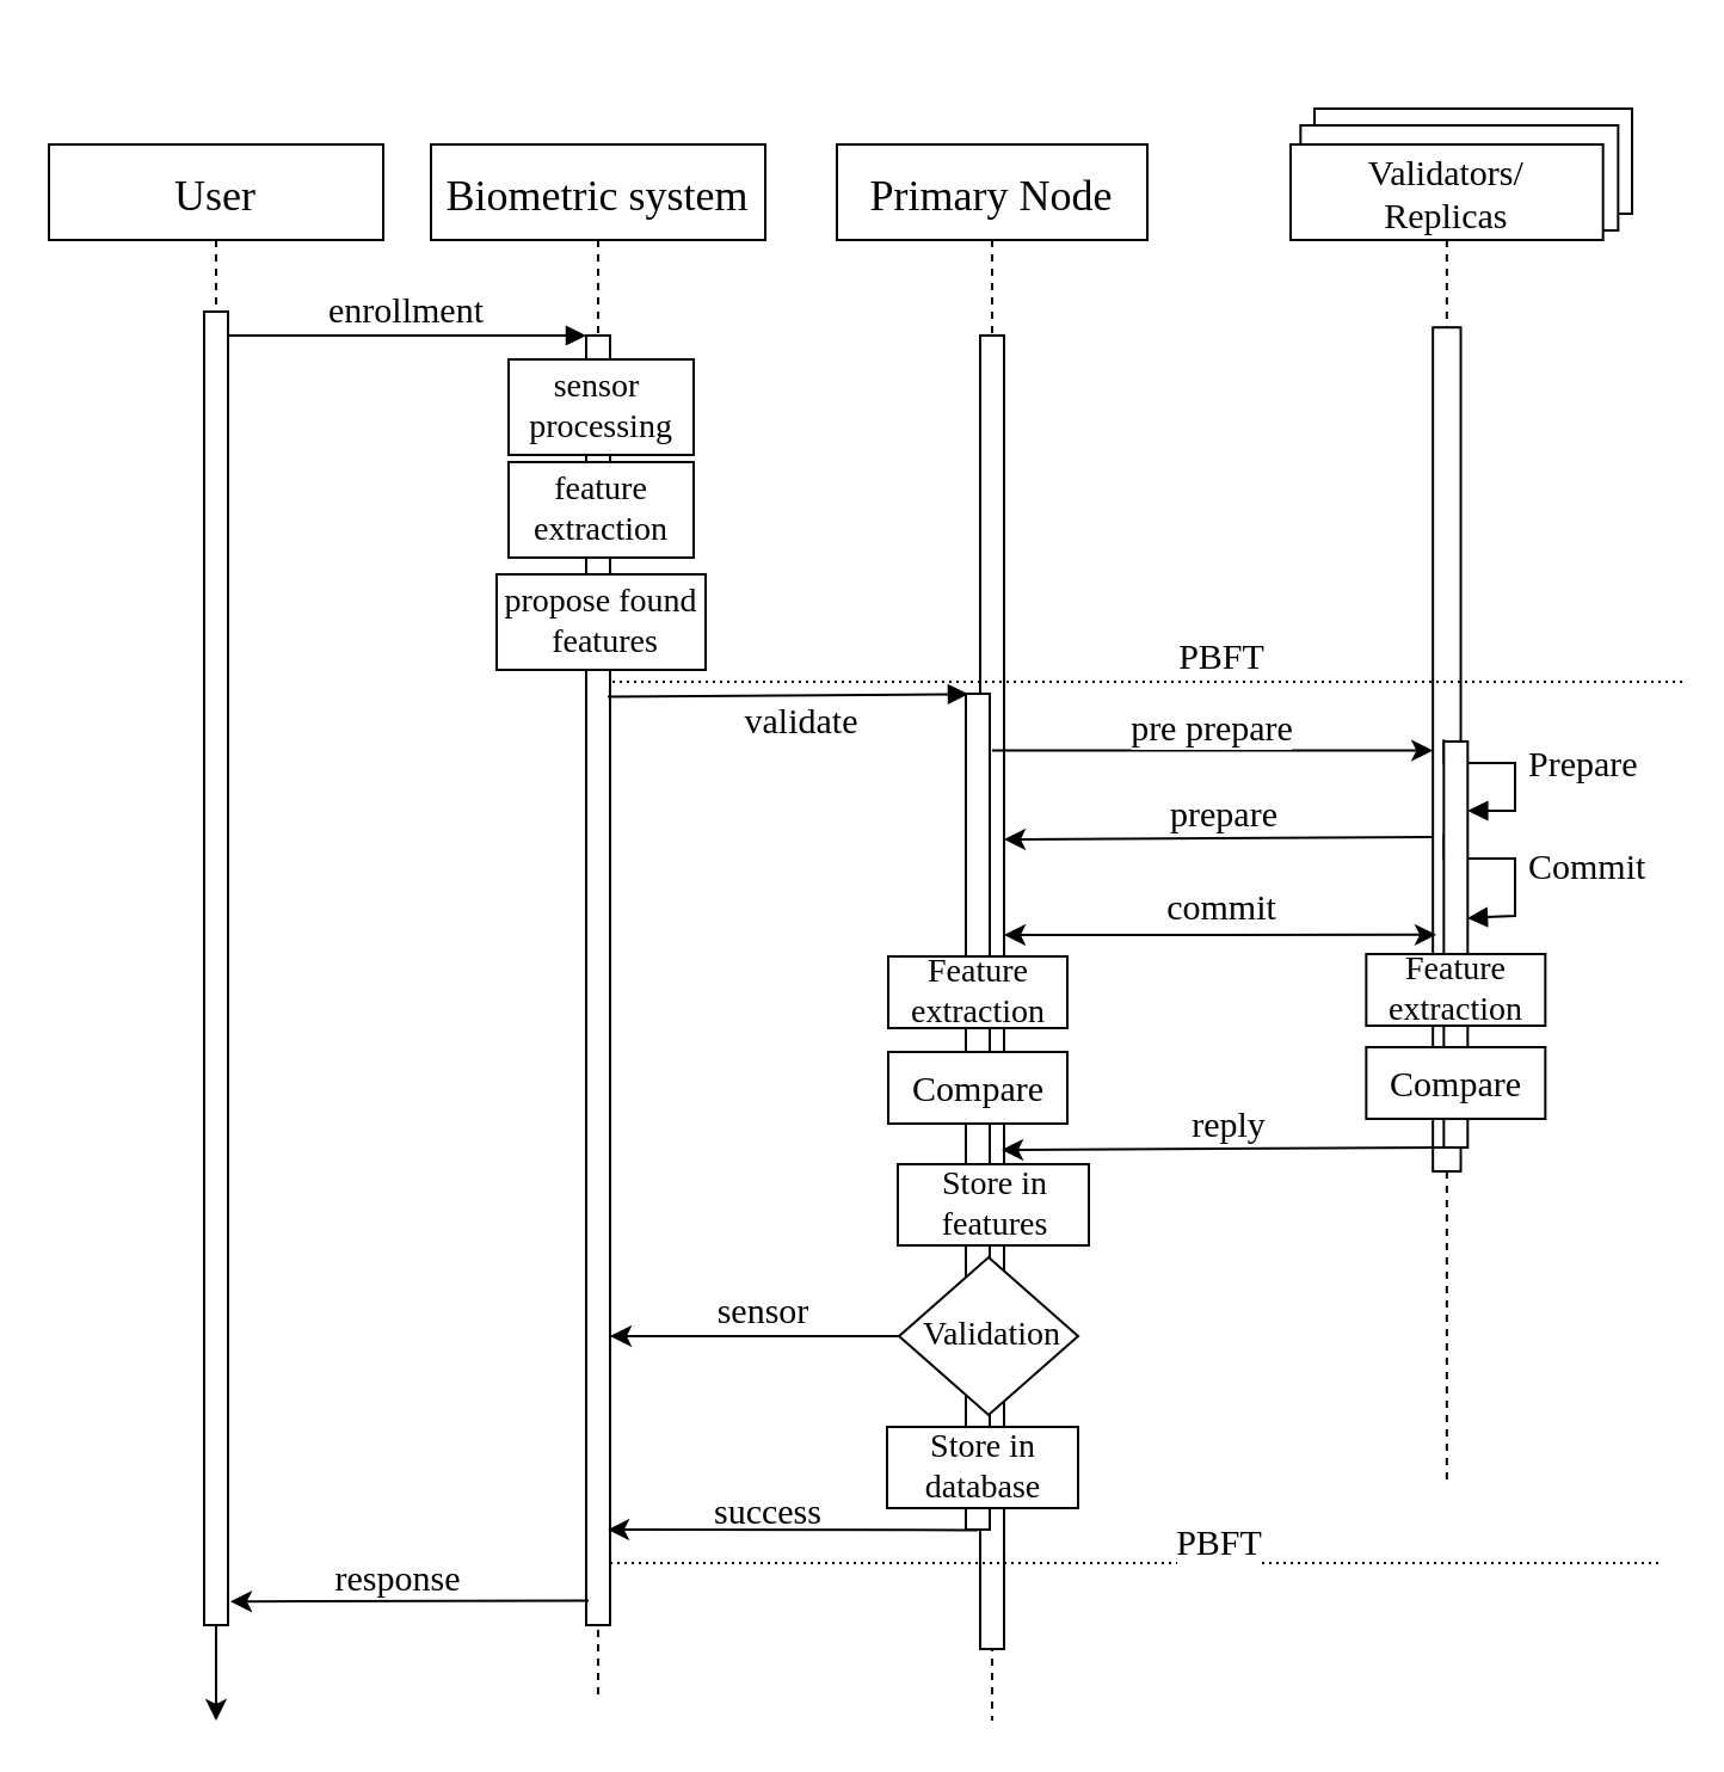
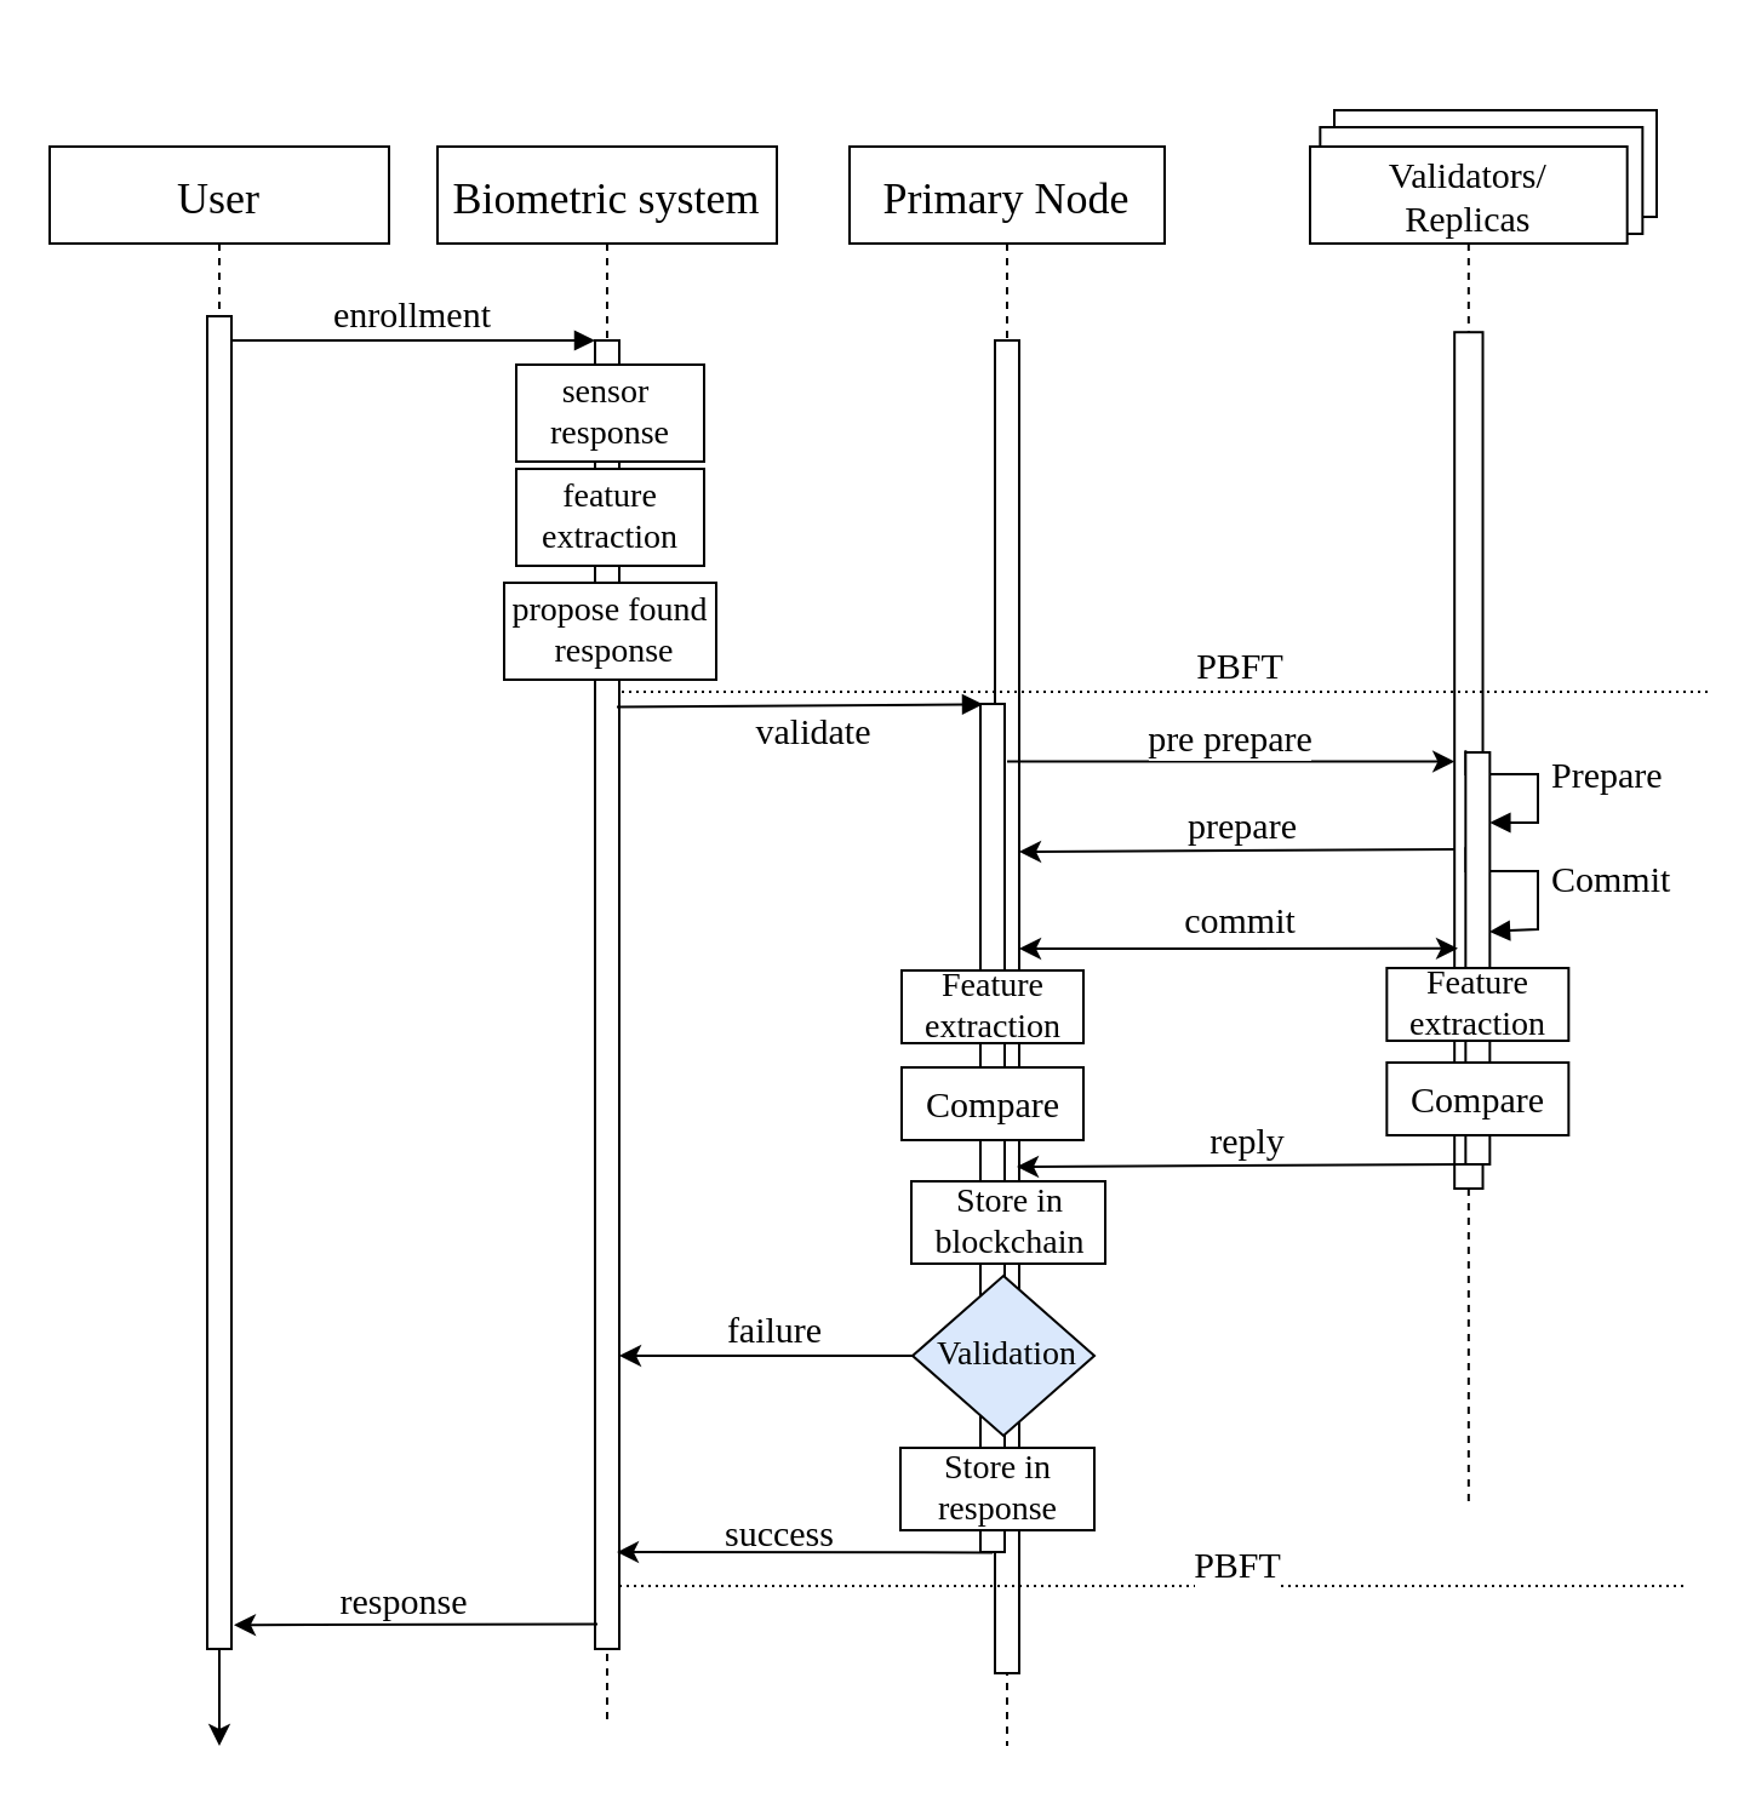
- <mxCell id="7" value="sensor&amp;nbsp;&lt;br style=&quot;font-size: 14px;&quot;&gt;processing" style="html=1;fontFamily=Times New Roman;fontSize=14;" parent="5" vertex="1"><mxGeometry x="32.5" y="90" width="77.5" height="40" as="geometry" /></mxCell>
+ <mxCell id="7" value="sensor&amp;nbsp;&lt;br style=&quot;font-size: 14px;&quot;&gt;response" style="html=1;fontFamily=Times New Roman;fontSize=14;" parent="5" vertex="1"><mxGeometry x="32.5" y="90" width="77.5" height="40" as="geometry" /></mxCell>
- <mxCell id="9" value="propose&amp;nbsp;found&lt;br style=&quot;font-size: 14px;&quot;&gt;&amp;nbsp;features" style="html=1;fontFamily=Times New Roman;fontSize=14;" parent="5" vertex="1"><mxGeometry x="27.5" y="180" width="87.5" height="40" as="geometry" /></mxCell>
+ <mxCell id="9" value="propose&amp;nbsp;found&lt;br style=&quot;font-size: 14px;&quot;&gt;&amp;nbsp;response" style="html=1;fontFamily=Times New Roman;fontSize=14;" parent="5" vertex="1"><mxGeometry x="27.5" y="180" width="87.5" height="40" as="geometry" /></mxCell>
- <mxCell id="32" value="Store in&lt;br&gt;features" style="html=1;fontFamily=Times New Roman;fontSize=14;" vertex="1" parent="23"><mxGeometry x="25.5" y="427" width="80" height="34" as="geometry" /></mxCell>
+ <mxCell id="32" value="Store in&lt;br&gt;blockchain" style="html=1;fontFamily=Times New Roman;fontSize=14;" vertex="1" parent="23"><mxGeometry x="25.5" y="427" width="80" height="34" as="geometry" /></mxCell>
- <mxCell id="44" value="sensor" style="text;html=1;align=center;verticalAlign=middle;resizable=0;points=[];autosize=1;strokeColor=none;fillColor=none;fontSize=15;fontFamily=Times New Roman;" vertex="1" parent="1"><mxGeometry x="289" y="533" width="60" height="30" as="geometry" /></mxCell>
+ <mxCell id="44" value="failure" style="text;html=1;align=center;verticalAlign=middle;resizable=0;points=[];autosize=1;strokeColor=none;fillColor=none;fontSize=15;fontFamily=Times New Roman;" vertex="1" parent="1"><mxGeometry x="289" y="533" width="60" height="30" as="geometry" /></mxCell>
- <mxCell id="31" value="&amp;nbsp;Validation" style="rhombus;whiteSpace=wrap;html=1;fontFamily=Times New Roman;fontSize=14;" parent="23" vertex="1"><mxGeometry x="26" y="466" width="75" height="66" as="geometry" /></mxCell>
+ <mxCell id="31" value="&amp;nbsp;Validation" style="rhombus;whiteSpace=wrap;html=1;fontFamily=Times New Roman;fontSize=14;fillColor=#dae8fc;" parent="23" vertex="1"><mxGeometry x="26" y="466" width="75" height="66" as="geometry" /></mxCell>
- <mxCell id="28" value="Store in&lt;br&gt;database" style="html=1;fontFamily=Times New Roman;fontSize=14;" parent="23" vertex="1"><mxGeometry x="21" y="537" width="80" height="34" as="geometry" /></mxCell>
+ <mxCell id="28" value="Store in&lt;br&gt;response" style="html=1;fontFamily=Times New Roman;fontSize=14;" parent="23" vertex="1"><mxGeometry x="21" y="537" width="80" height="34" as="geometry" /></mxCell>
